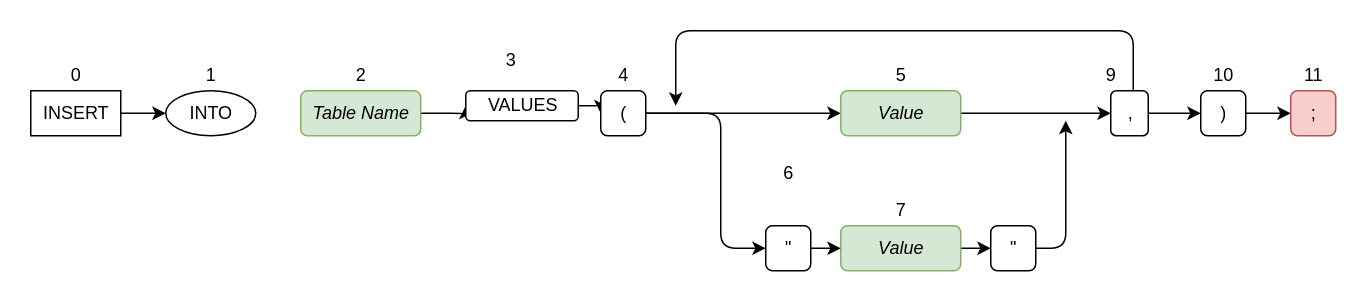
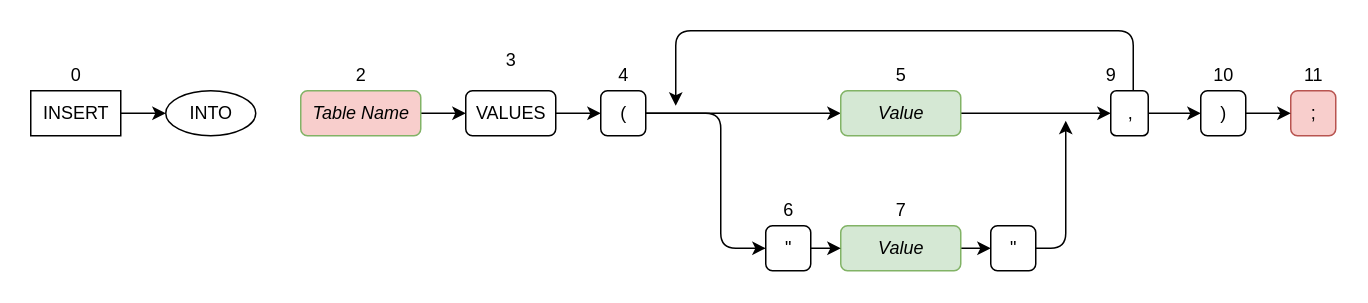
- <mxCell id="6" value="1" style="text;html=1;align=center;verticalAlign=middle;resizable=0;points=[];autosize=1;rounded=1;" parent="1" vertex="1"><mxGeometry x="130" y="40" width="20" height="20" as="geometry" /></mxCell>
- <mxCell id="11" value="VALUES" style="html=1;rounded=1;" parent="1" vertex="1"><mxGeometry x="310" y="60" width="75" height="20" as="geometry" /></mxCell>
+ <mxCell id="11" value="VALUES" style="html=1;rounded=1;" parent="1" vertex="1"><mxGeometry x="310" y="60" width="60" height="30" as="geometry" /></mxCell>
- <mxCell id="8" value="&lt;i&gt;Table Name&lt;/i&gt;" style="html=1;fillColor=#d5e8d4;strokeColor=#82b366;rounded=1;" parent="1" vertex="1"><mxGeometry x="200" y="60" width="80" height="30" as="geometry" /></mxCell>
+ <mxCell id="8" value="&lt;i&gt;Table Name&lt;/i&gt;" style="html=1;fillColor=#f8cecc;strokeColor=#82b366;rounded=1;" parent="1" vertex="1"><mxGeometry x="200" y="60" width="80" height="30" as="geometry" /></mxCell>
- <mxCell id="24" value="6" style="text;html=1;align=center;verticalAlign=middle;resizable=0;points=[];autosize=1;rounded=1;" parent="1" vertex="1"><mxGeometry x="515" y="105" width="20" height="20" as="geometry" /></mxCell>
+ <mxCell id="24" value="6" style="text;html=1;align=center;verticalAlign=middle;resizable=0;points=[];autosize=1;rounded=1;" parent="1" vertex="1"><mxGeometry x="515" y="130" width="20" height="20" as="geometry" /></mxCell>
